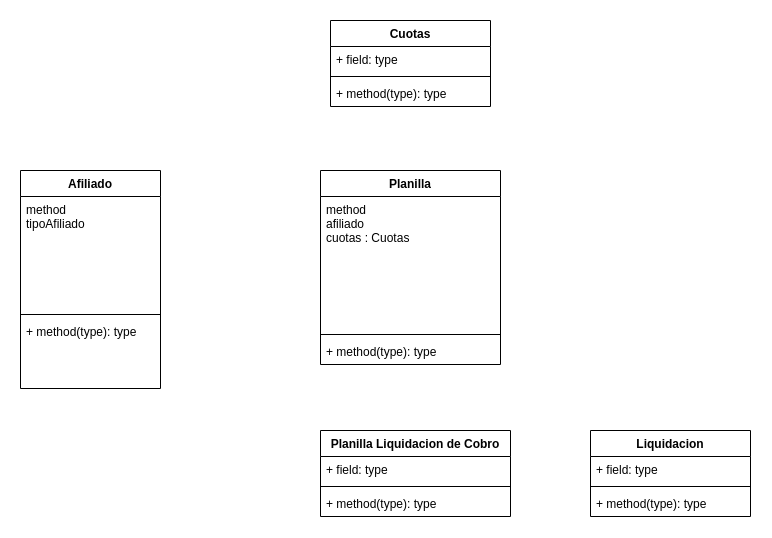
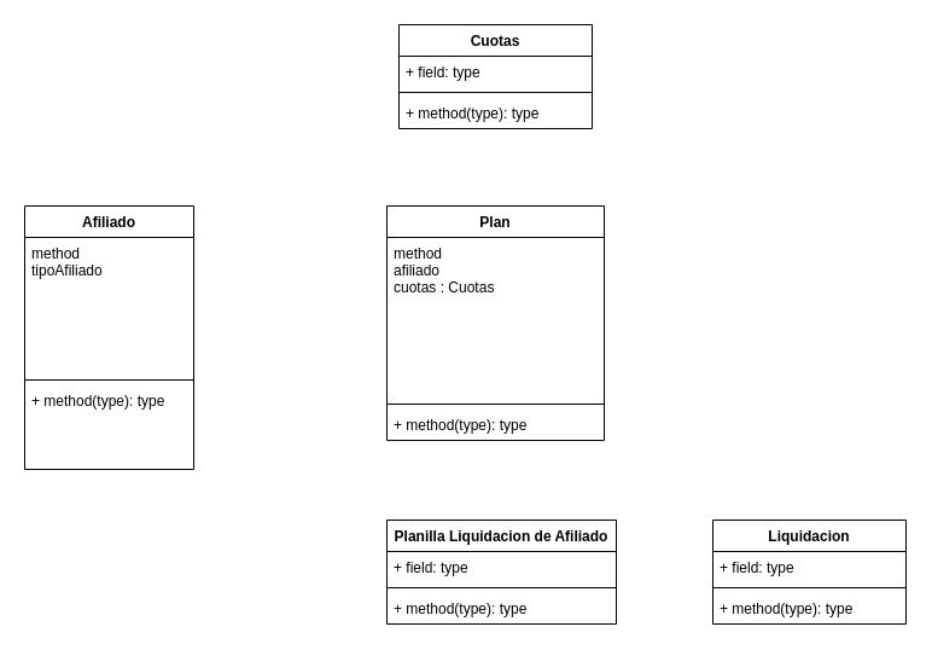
- <mxCell id="6" value="Planilla" style="swimlane;fontStyle=1;align=center;verticalAlign=top;childLayout=stackLayout;horizontal=1;startSize=26;horizontalStack=0;resizeParent=1;resizeParentMax=0;resizeLast=0;collapsible=1;marginBottom=0;" vertex="1" parent="1"><mxGeometry x="320" y="170" width="180" height="194" as="geometry" /></mxCell>
+ <mxCell id="6" value="Plan" style="swimlane;fontStyle=1;align=center;verticalAlign=top;childLayout=stackLayout;horizontal=1;startSize=26;horizontalStack=0;resizeParent=1;resizeParentMax=0;resizeLast=0;collapsible=1;marginBottom=0;" vertex="1" parent="1"><mxGeometry x="320" y="170" width="180" height="194" as="geometry" /></mxCell>
- <mxCell id="14" value="Planilla Liquidacion de Cobro" style="swimlane;fontStyle=1;align=center;verticalAlign=top;childLayout=stackLayout;horizontal=1;startSize=26;horizontalStack=0;resizeParent=1;resizeParentMax=0;resizeLast=0;collapsible=1;marginBottom=0;" vertex="1" parent="1"><mxGeometry x="320" y="430" width="190" height="86" as="geometry" /></mxCell>
+ <mxCell id="14" value="Planilla Liquidacion de Afiliado" style="swimlane;fontStyle=1;align=center;verticalAlign=top;childLayout=stackLayout;horizontal=1;startSize=26;horizontalStack=0;resizeParent=1;resizeParentMax=0;resizeLast=0;collapsible=1;marginBottom=0;" vertex="1" parent="1"><mxGeometry x="320" y="430" width="190" height="86" as="geometry" /></mxCell>
